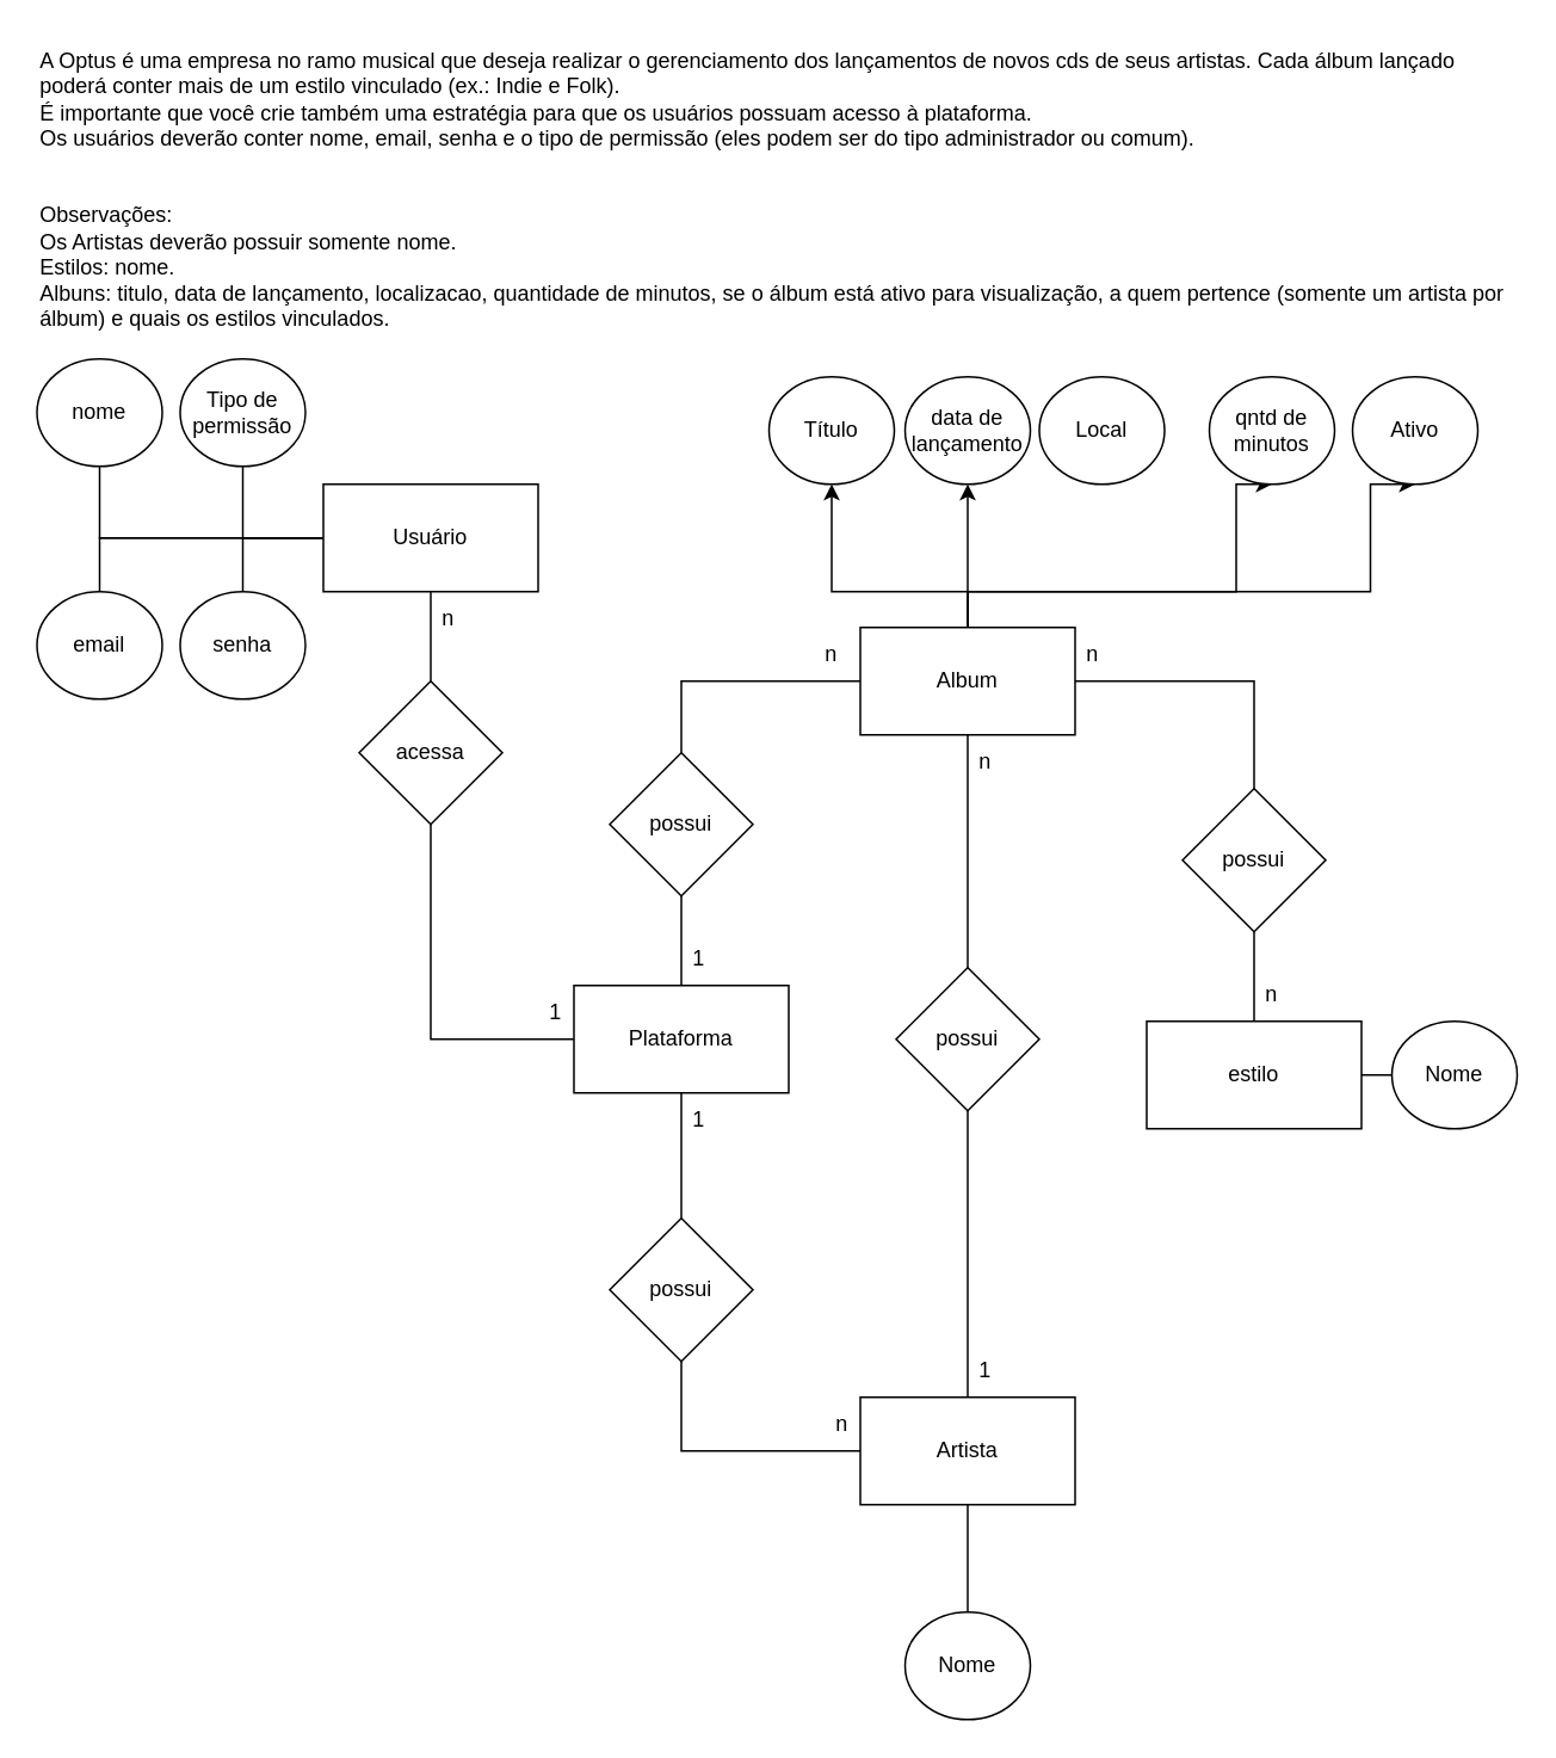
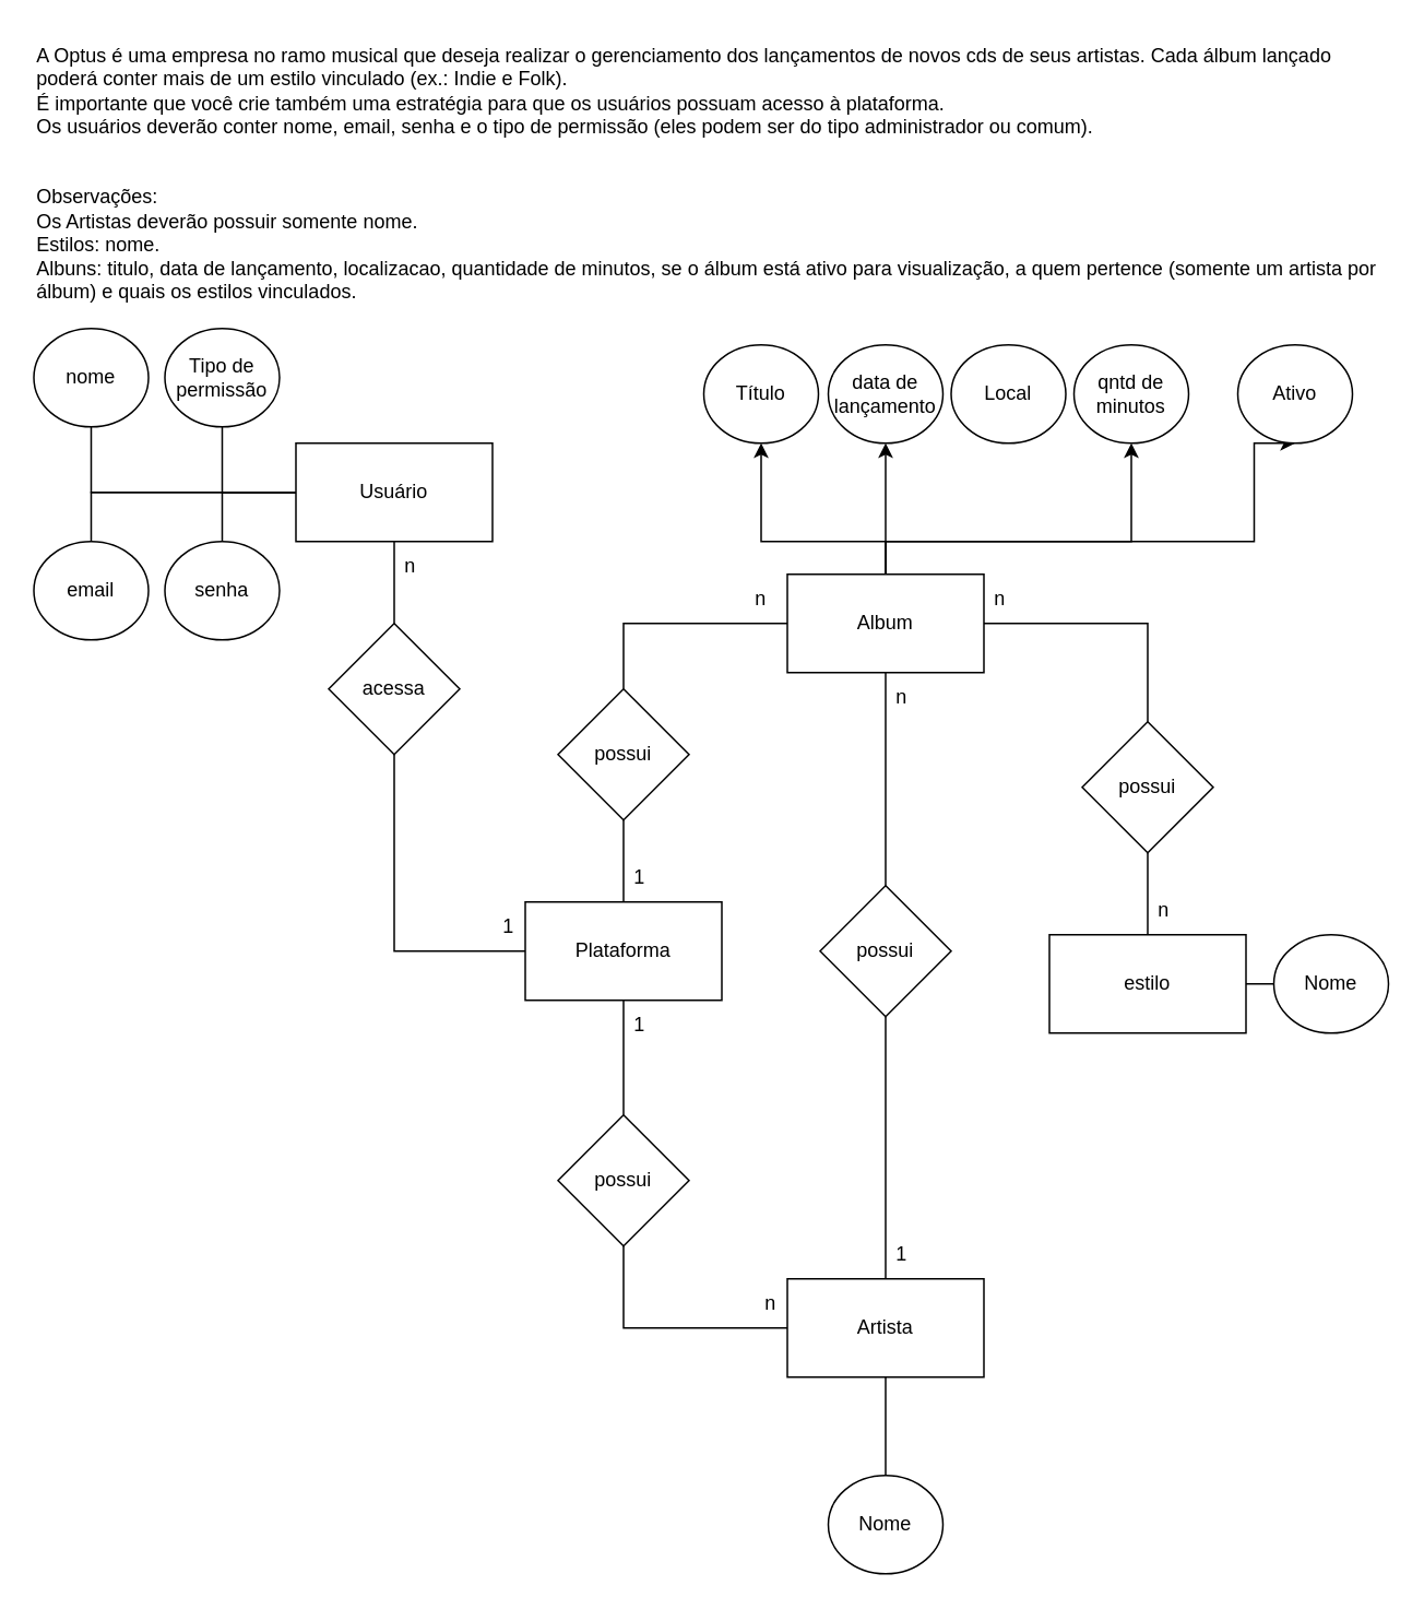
- <mxCell id="52" value="qntd de minutos" style="ellipse;whiteSpace=wrap;html=1;" vertex="1" parent="1"><mxGeometry x="675" y="210" width="70" height="60" as="geometry" /></mxCell>
+ <mxCell id="52" value="qntd de minutos" style="ellipse;whiteSpace=wrap;html=1;" vertex="1" parent="1"><mxGeometry x="655" y="210" width="70" height="60" as="geometry" /></mxCell>
